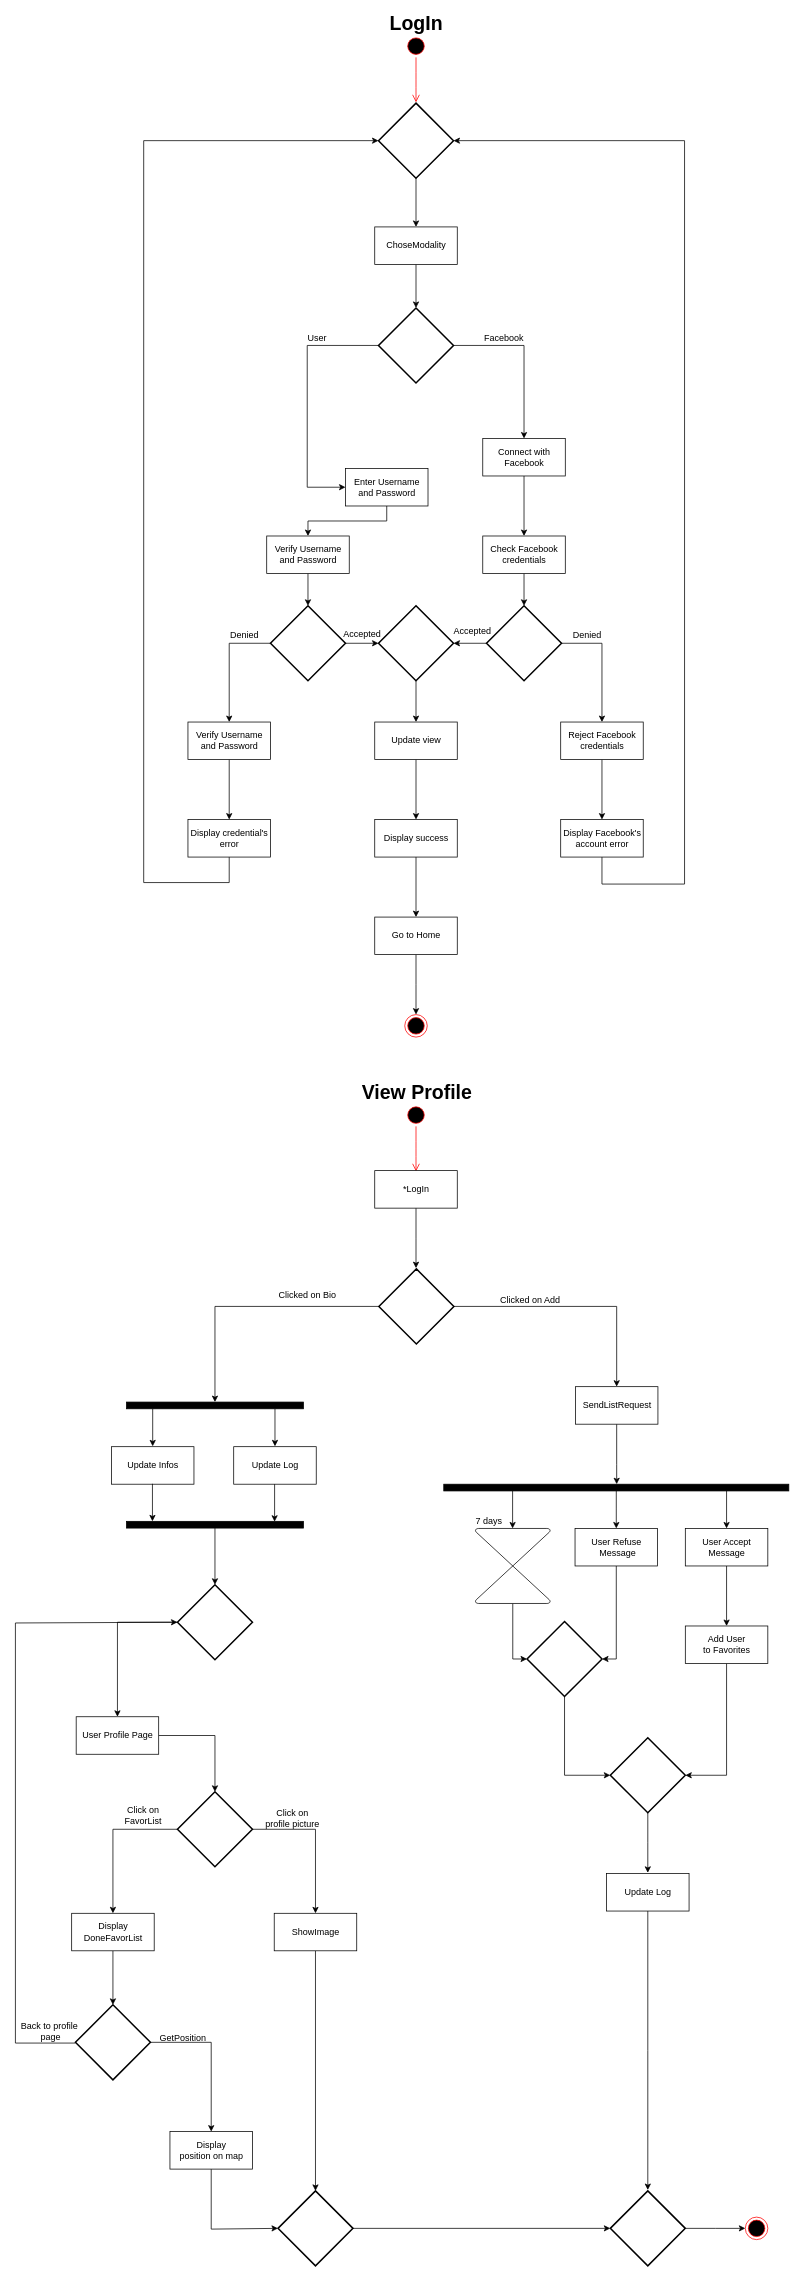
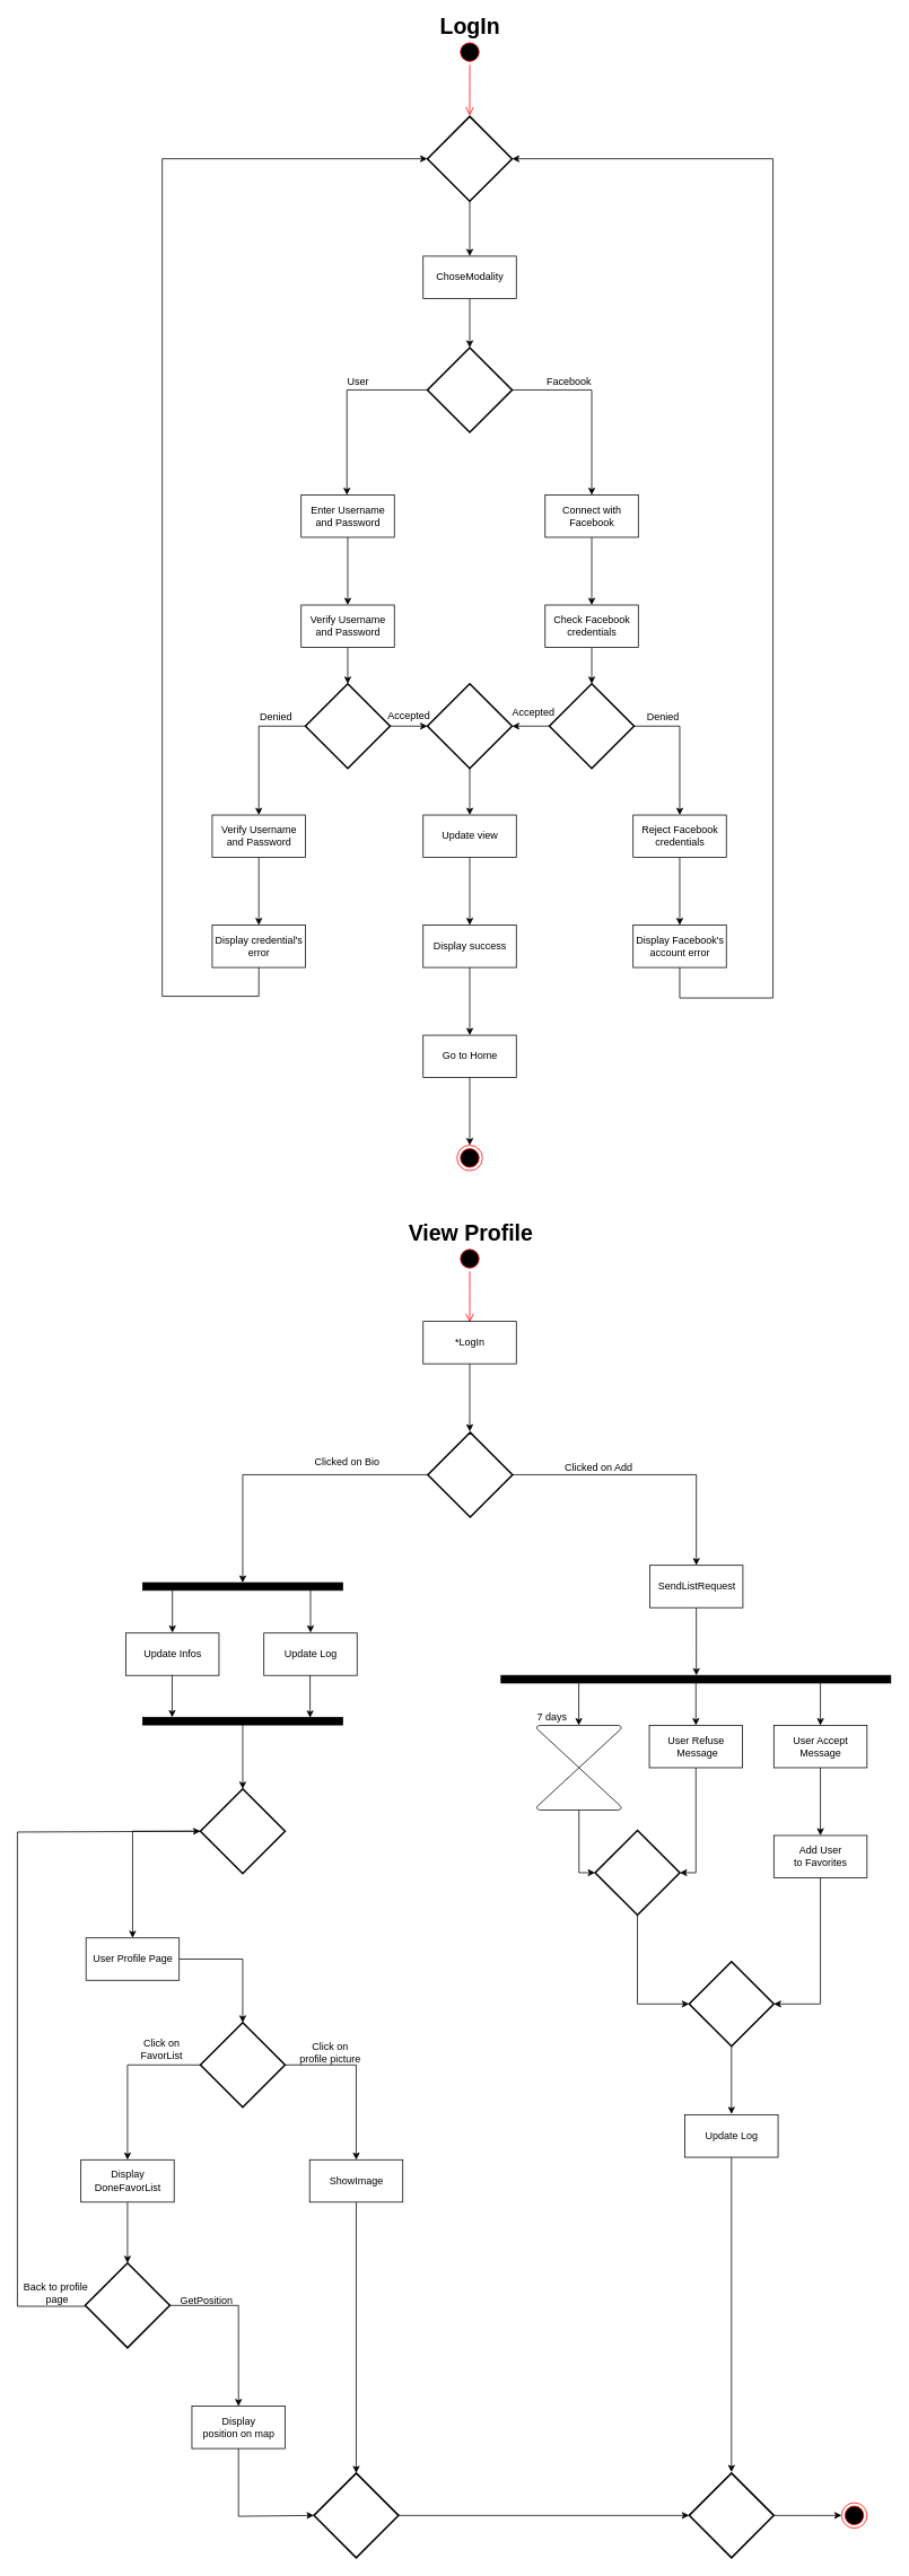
- <mxCell id="17" value="Enter Username&lt;br&gt;and Password" style="html=1;" vertex="1" parent="1"><mxGeometry x="460" y="624" width="110" height="50" as="geometry" /></mxCell>
+ <mxCell id="17" value="Enter Username&lt;br&gt;and Password" style="html=1;" vertex="1" parent="1"><mxGeometry x="355" y="584" width="110" height="50" as="geometry" /></mxCell>
